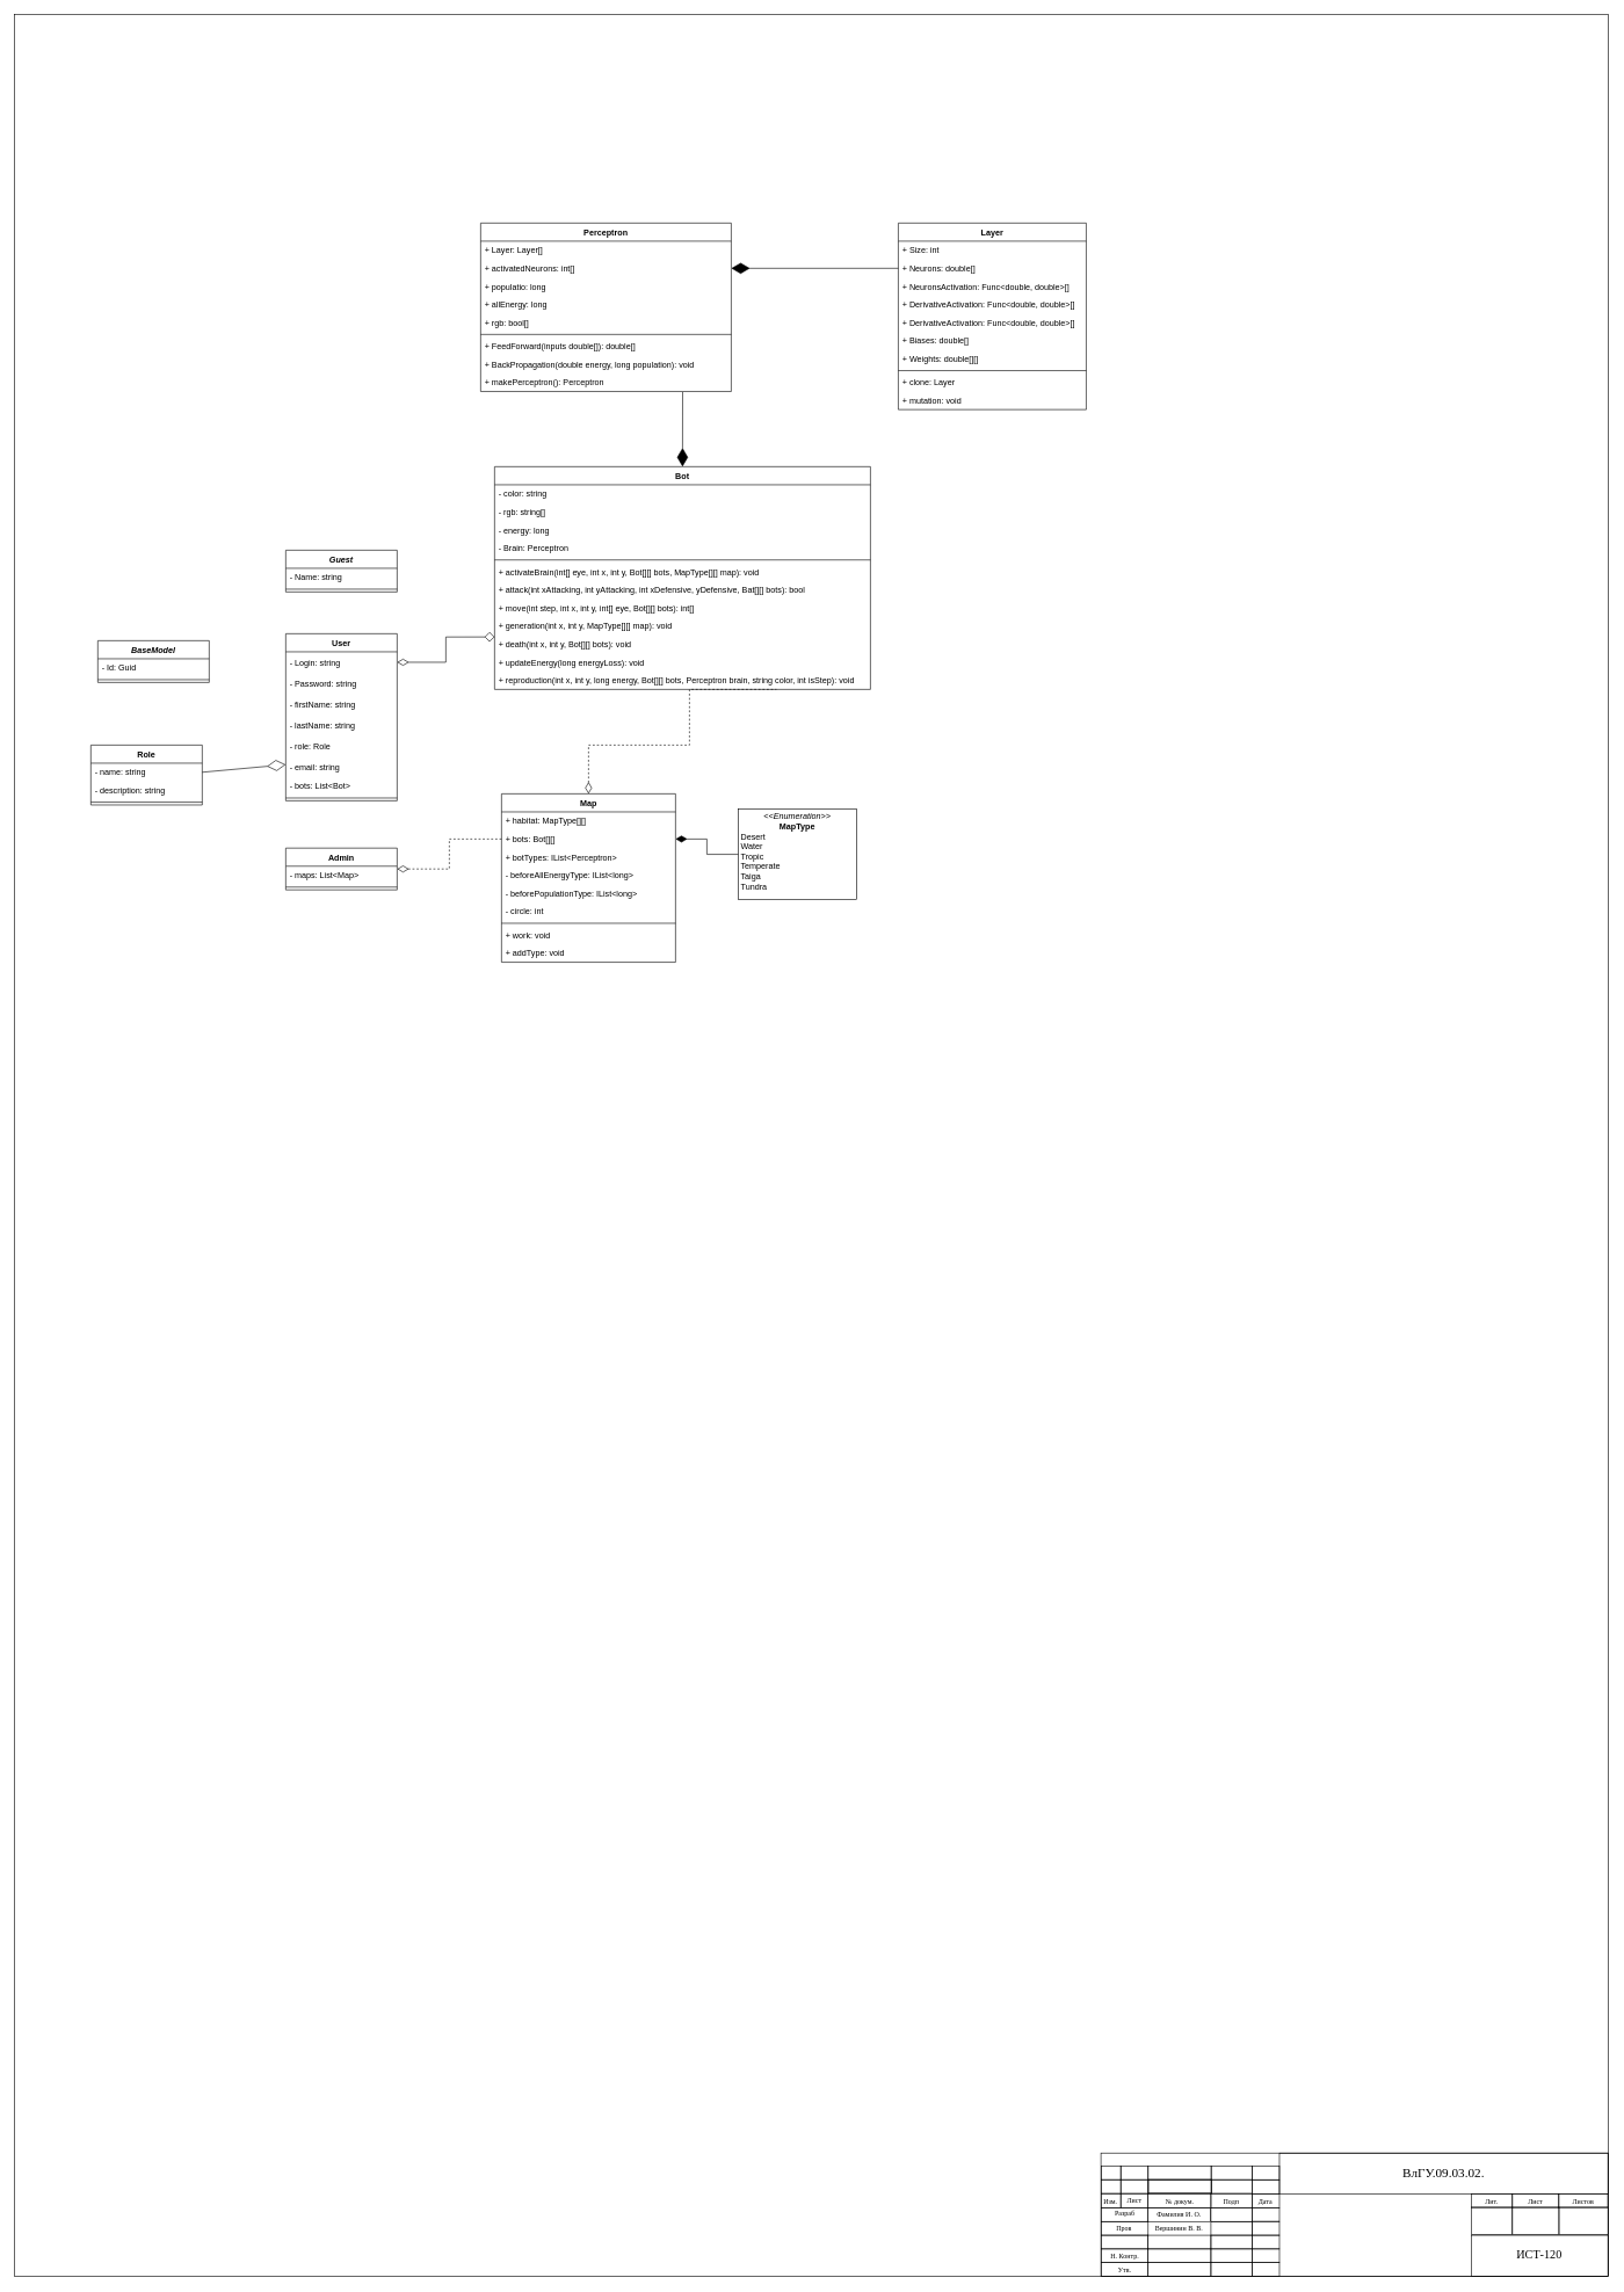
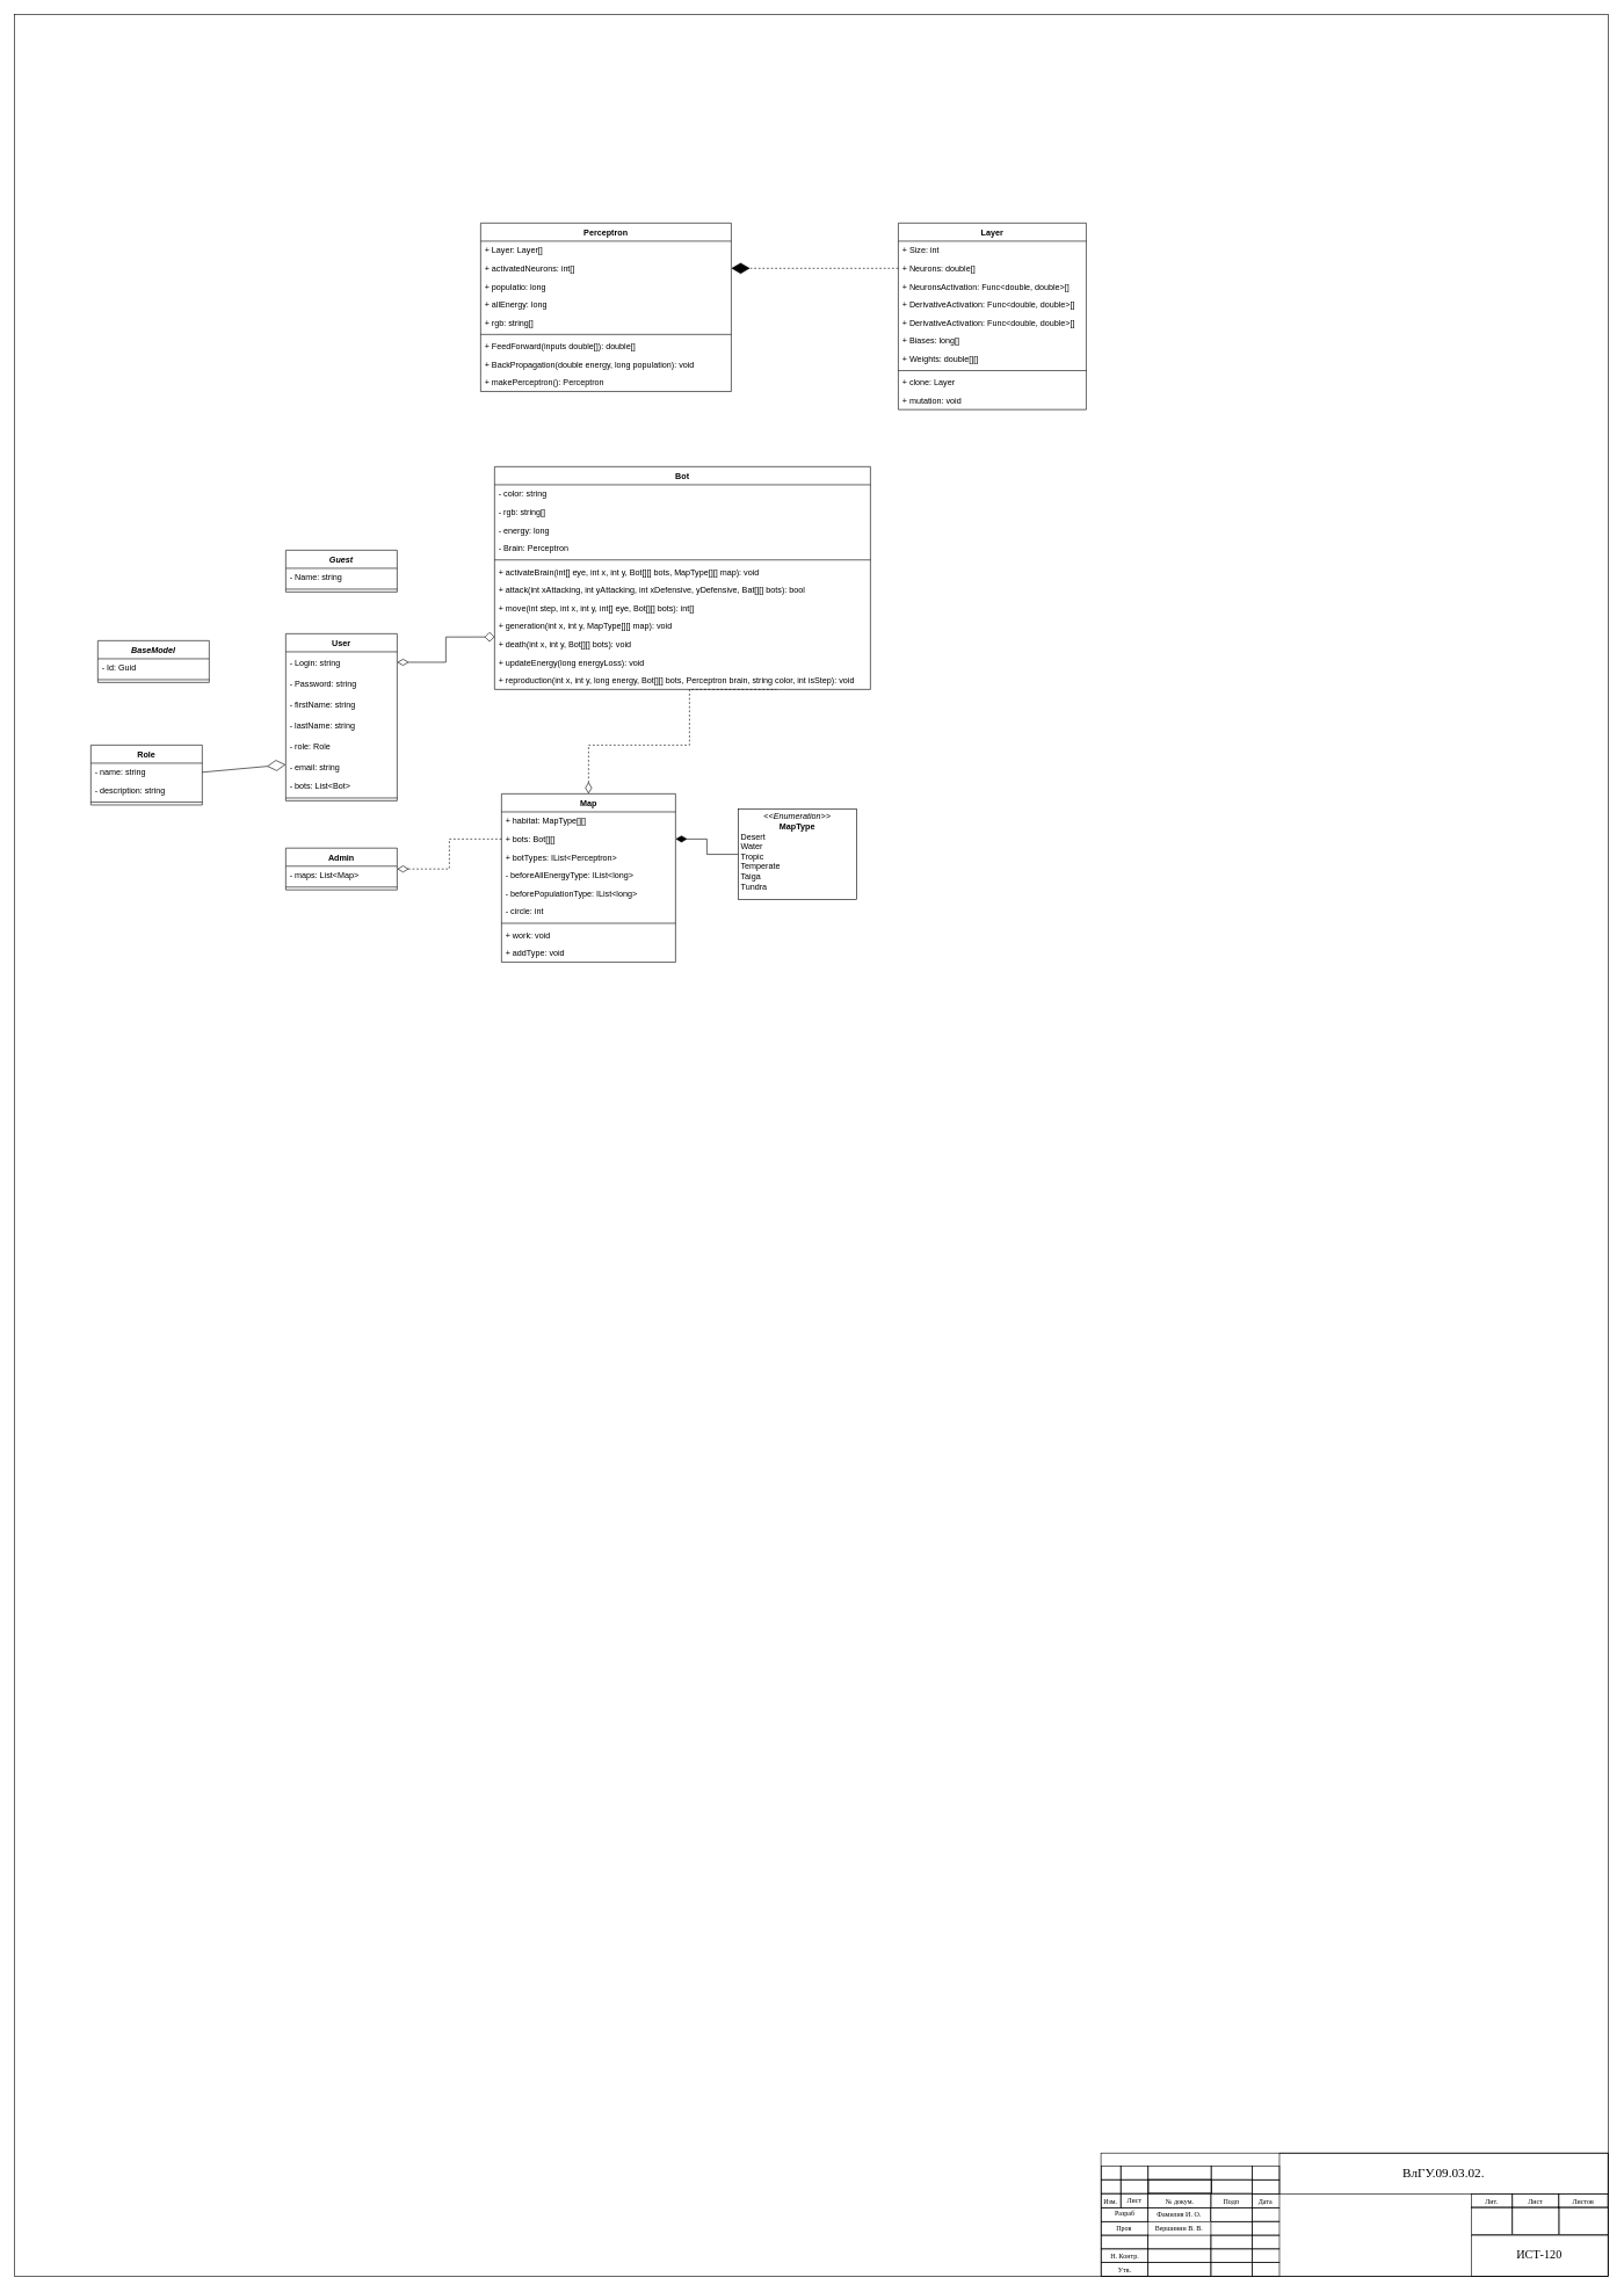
- <mxCell id="115" value="" style="endArrow=diamondThin;endFill=1;endSize=24;html=1;rounded=0;exitX=0;exitY=0.5;exitDx=0;exitDy=0;entryX=1;entryY=0.5;entryDx=0;entryDy=0;" parent="2" source="96" target="107" edge="1"><mxGeometry width="160" relative="1" as="geometry"><mxPoint x="803.09" y="204.208" as="sourcePoint" /><mxPoint x="1420" y="1120" as="targetPoint" /></mxGeometry></mxCell>
+ <mxCell id="115" value="" style="endArrow=diamondThin;endFill=1;endSize=24;html=1;rounded=0;exitX=0;exitY=0.5;exitDx=0;exitDy=0;entryX=1;entryY=0.5;entryDx=0;entryDy=0;dashed=1;" parent="2" source="96" target="107" edge="1"><mxGeometry width="160" relative="1" as="geometry"><mxPoint x="803.09" y="204.208" as="sourcePoint" /><mxPoint x="1420" y="1120" as="targetPoint" /></mxGeometry></mxCell>
- <mxCell id="110" value="+ rgb: bool[]" style="text;strokeColor=none;fillColor=none;align=left;verticalAlign=top;spacingLeft=4;spacingRight=4;overflow=hidden;rotatable=0;points=[[0,0.5],[1,0.5]];portConstraint=eastwest;" parent="105" vertex="1"><mxGeometry y="130" width="360" height="26" as="geometry" /></mxCell>
+ <mxCell id="110" value="+ rgb: string[]" style="text;strokeColor=none;fillColor=none;align=left;verticalAlign=top;spacingLeft=4;spacingRight=4;overflow=hidden;rotatable=0;points=[[0,0.5],[1,0.5]];portConstraint=eastwest;" parent="105" vertex="1"><mxGeometry y="130" width="360" height="26" as="geometry" /></mxCell>
- <mxCell id="100" value="+ Biases: double[]" style="text;strokeColor=none;fillColor=none;align=left;verticalAlign=top;spacingLeft=4;spacingRight=4;overflow=hidden;rotatable=0;points=[[0,0.5],[1,0.5]];portConstraint=eastwest;" parent="94" vertex="1"><mxGeometry y="156" width="270" height="26" as="geometry" /></mxCell>
+ <mxCell id="100" value="+ Biases: long[]" style="text;strokeColor=none;fillColor=none;align=left;verticalAlign=top;spacingLeft=4;spacingRight=4;overflow=hidden;rotatable=0;points=[[0,0.5],[1,0.5]];portConstraint=eastwest;" parent="94" vertex="1"><mxGeometry y="156" width="270" height="26" as="geometry" /></mxCell>
- <mxCell id="130" value="" style="endArrow=diamondThin;endFill=1;endSize=24;html=1;rounded=0;entryX=0.5;entryY=0;entryDx=0;entryDy=0;exitX=0.806;exitY=1.03;exitDx=0;exitDy=0;exitPerimeter=0;" parent="2" source="114" target="116" edge="1"><mxGeometry width="160" relative="1" as="geometry"><mxPoint x="790" y="660" as="sourcePoint" /><mxPoint x="1220" y="730" as="targetPoint" /></mxGeometry></mxCell>
